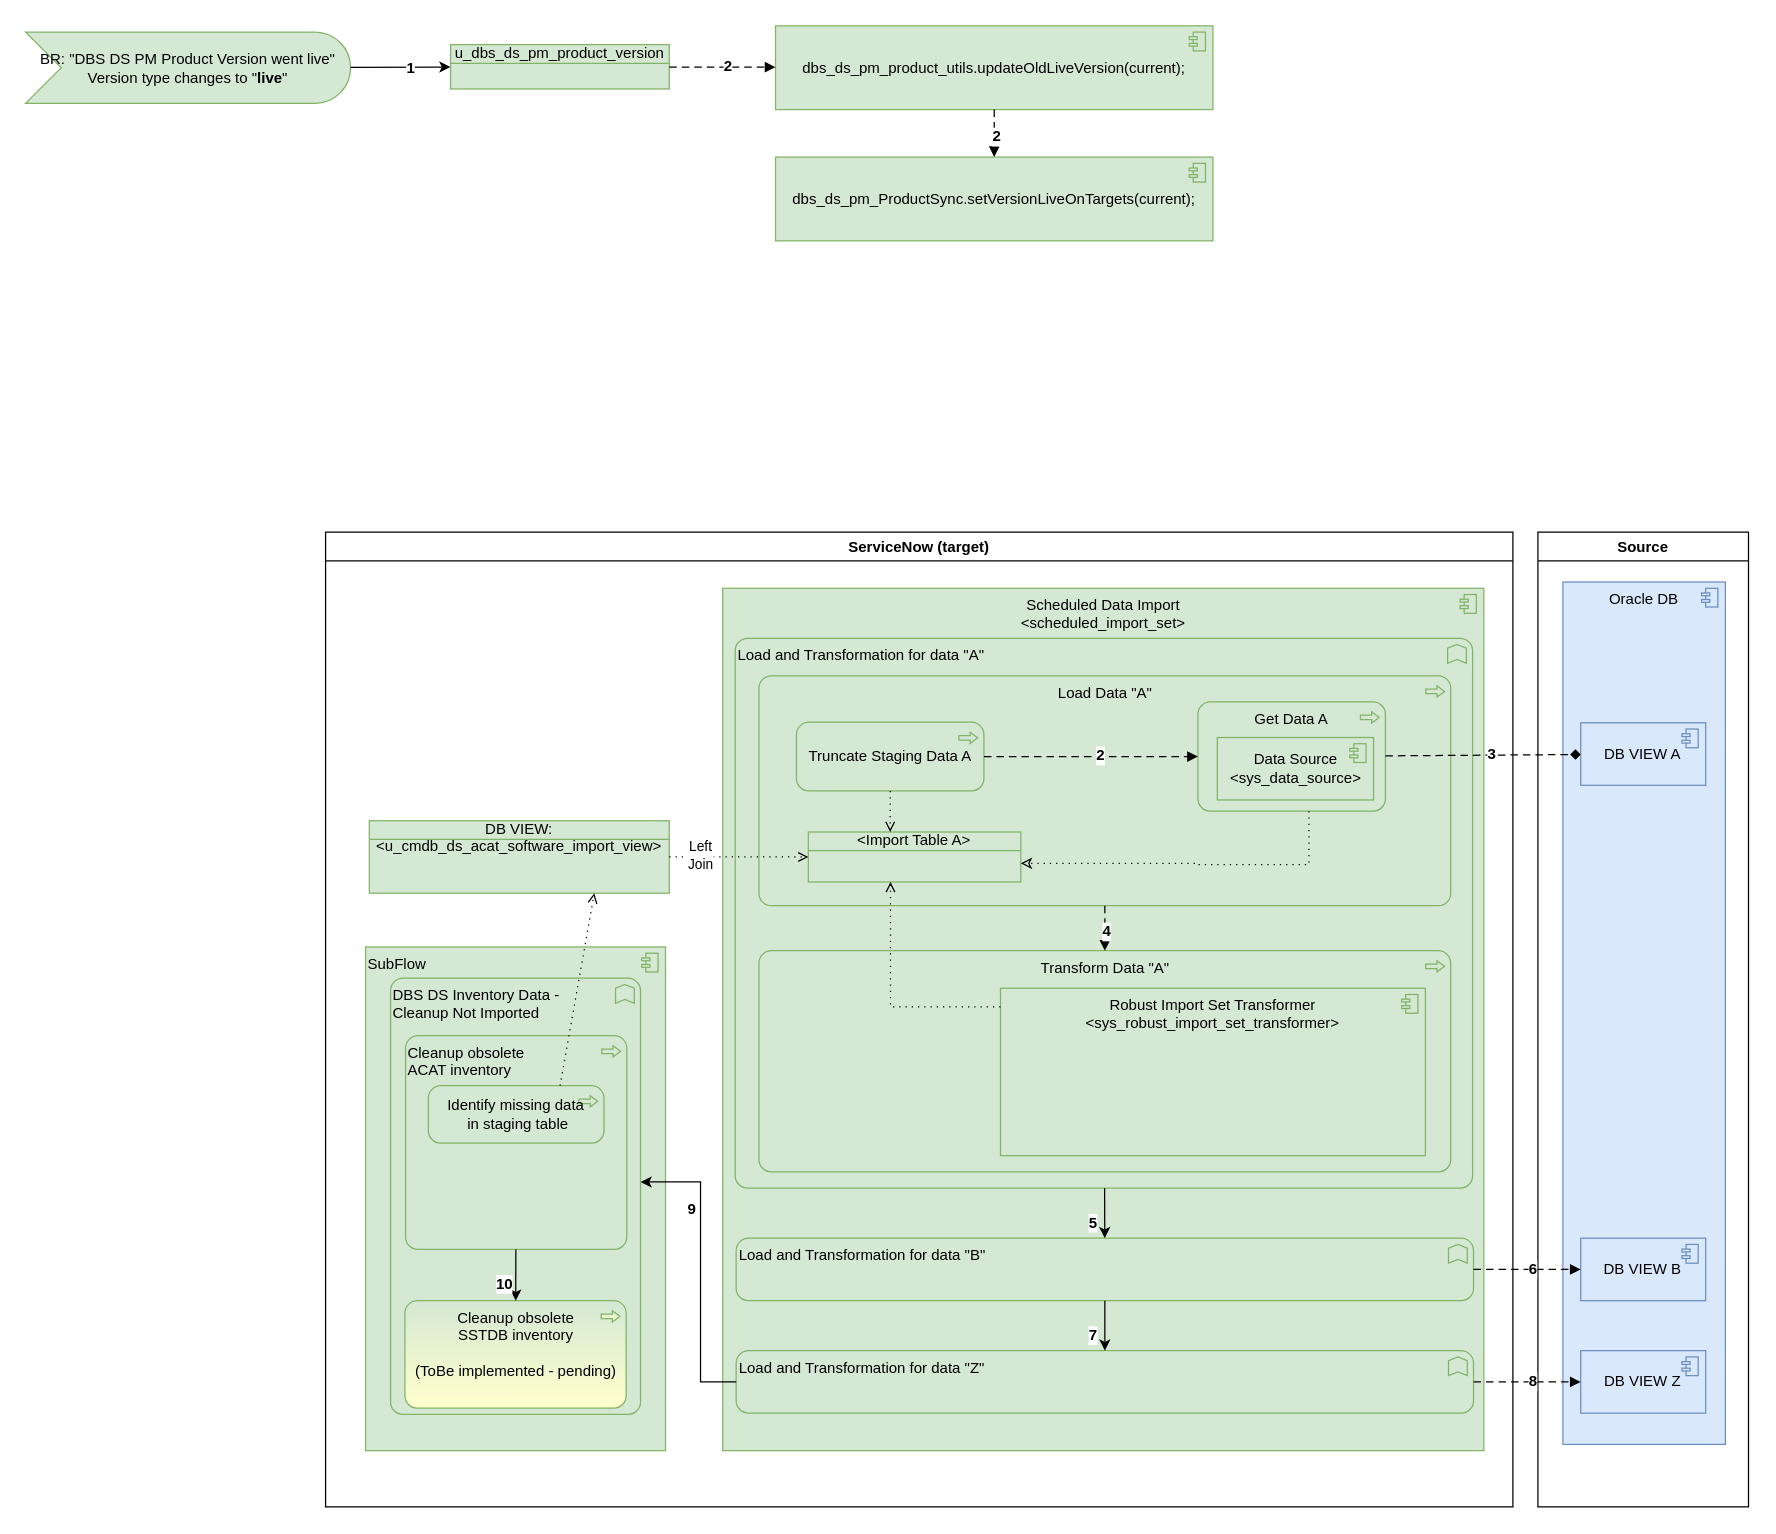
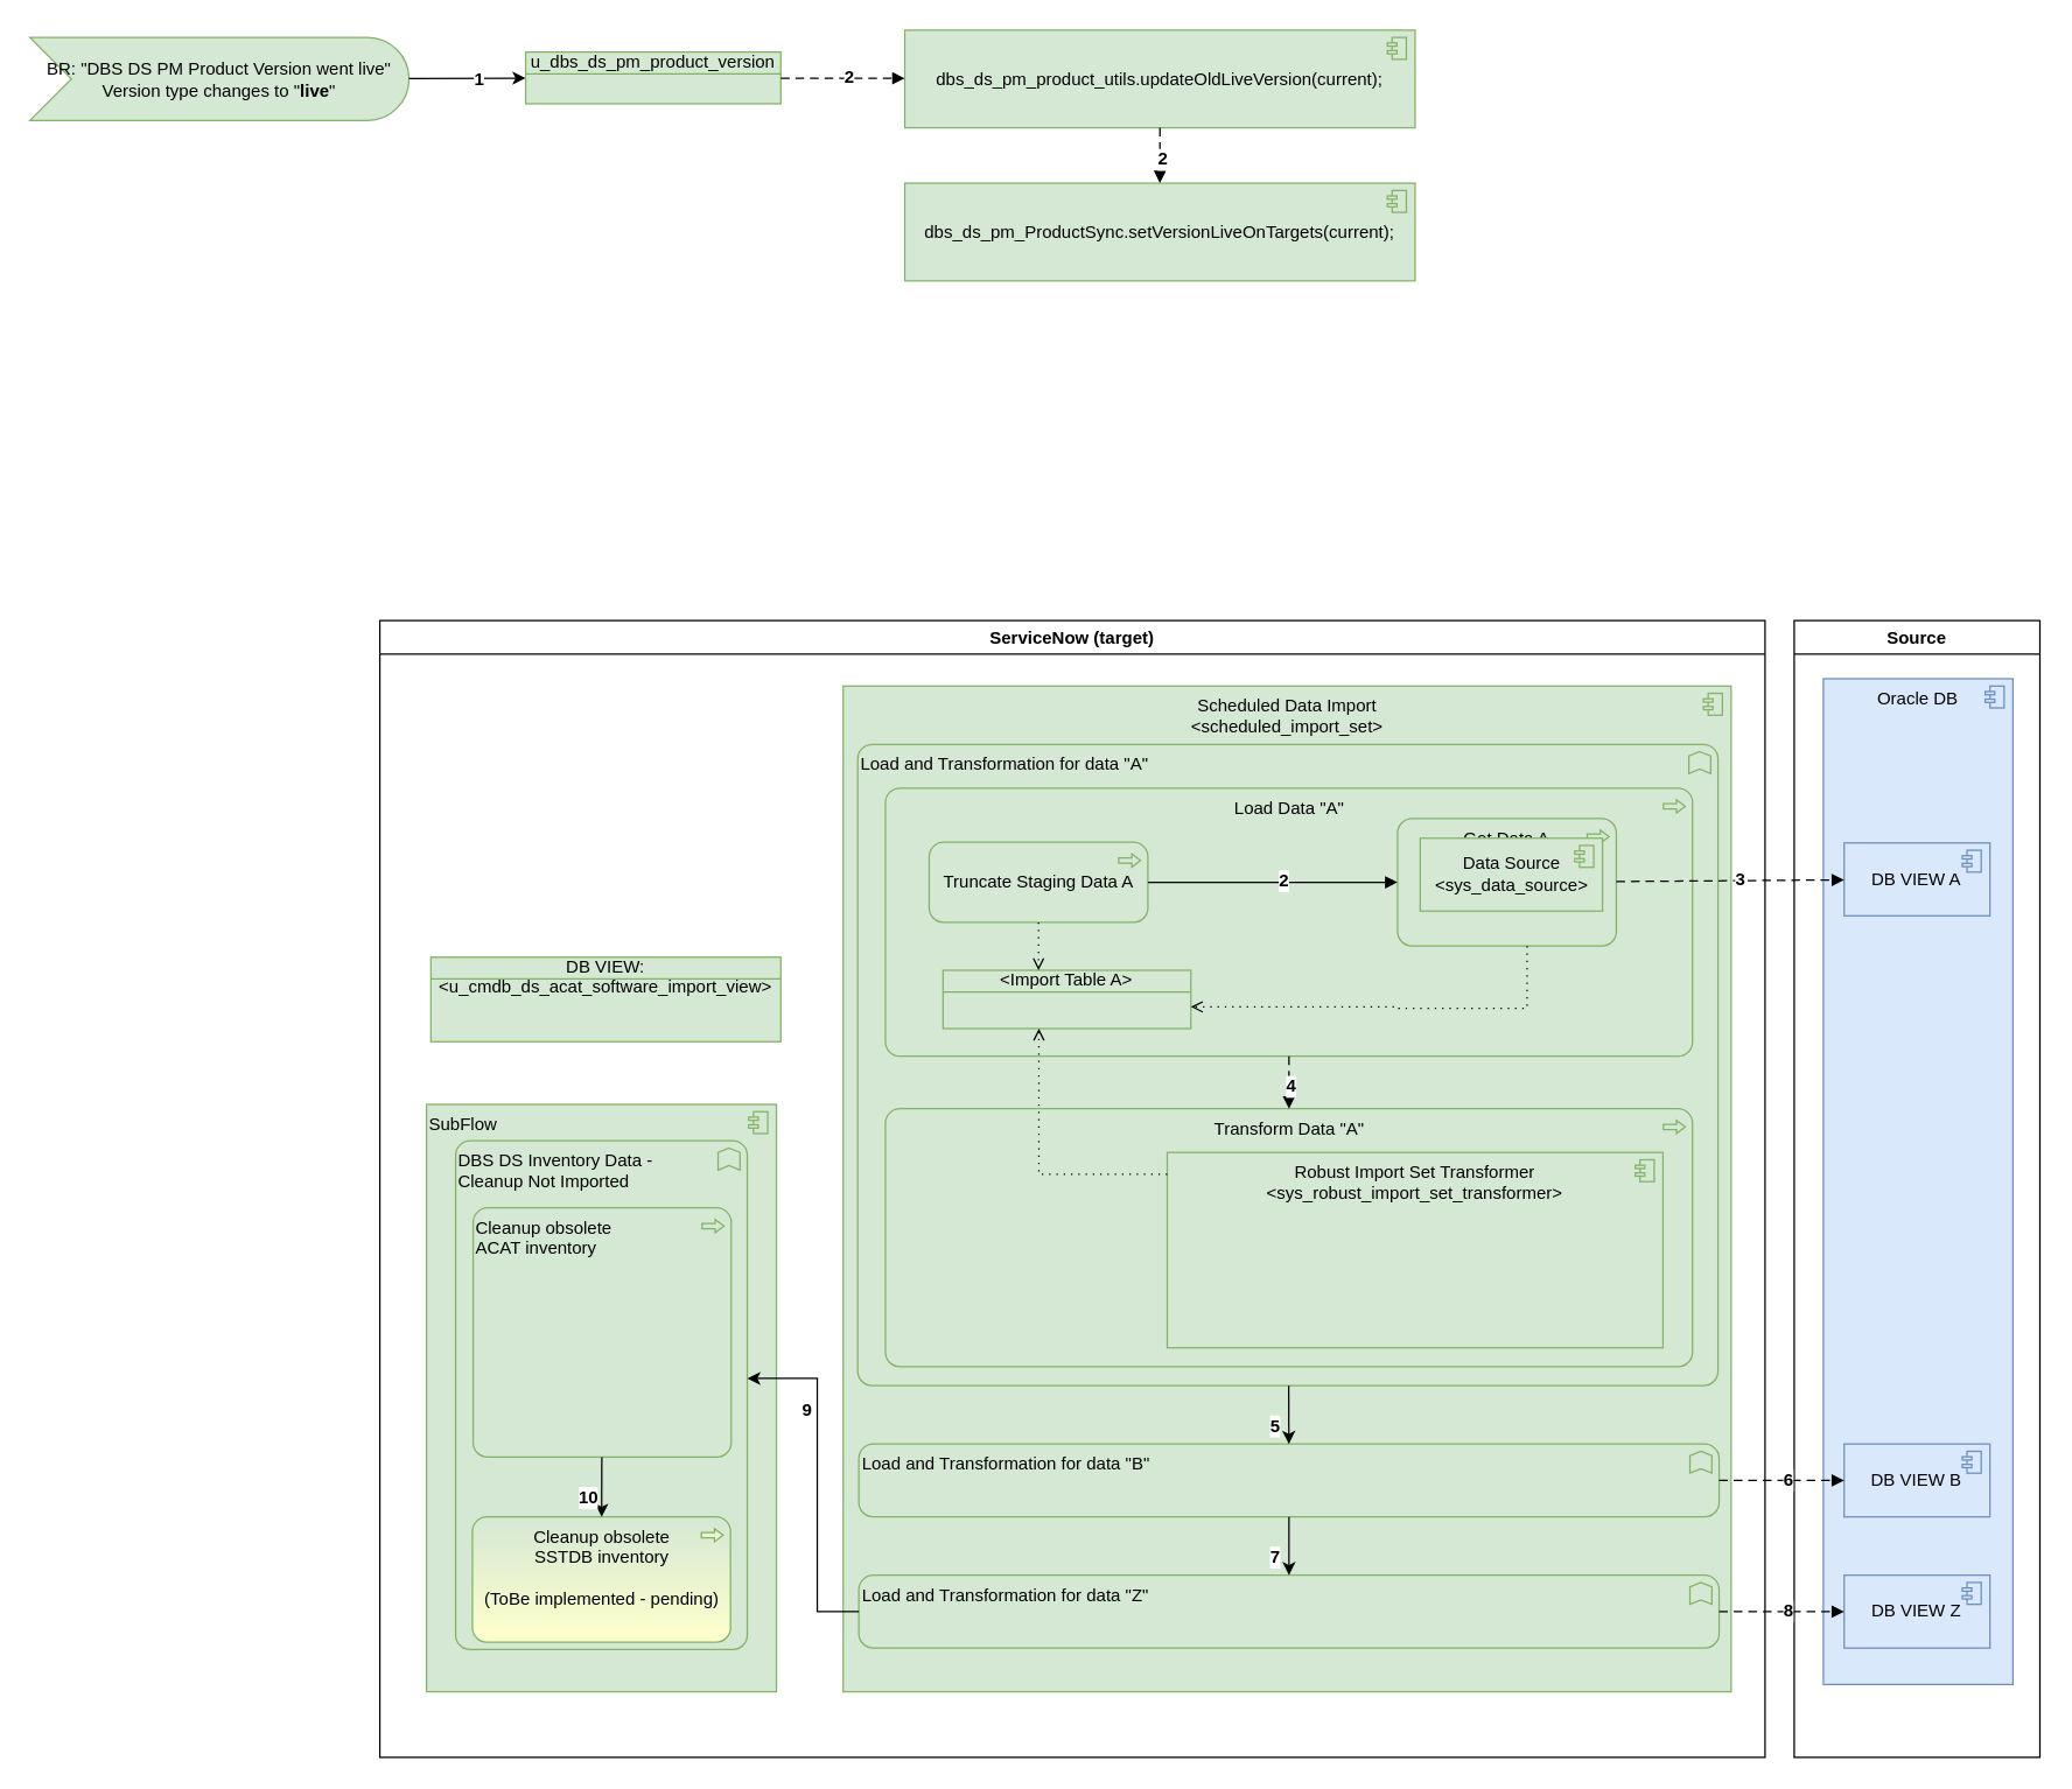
- <mxCell id="38" value="" style="html=1;endArrow=diamond;dashed=1;elbow=vertical;endFill=1;dashPattern=6 4;rounded=0;fontSize=12;" edge="1" parent="1" source="7" target="35"><mxGeometry width="160" relative="1" as="geometry"><mxPoint x="1161.25" y="1135" as="sourcePoint" /><mxPoint x="1231.25" y="1065" as="targetPoint" /></mxGeometry></mxCell>
+ <mxCell id="38" value="" style="html=1;endArrow=block;dashed=1;elbow=vertical;endFill=1;dashPattern=6 4;rounded=0;fontSize=12;" edge="1" parent="1" source="7" target="35"><mxGeometry width="160" relative="1" as="geometry"><mxPoint x="1161.25" y="1135" as="sourcePoint" /><mxPoint x="1231.25" y="1065" as="targetPoint" /></mxGeometry></mxCell>
- <mxCell id="9" value="" style="html=1;endArrow=block;dashed=1;elbow=vertical;endFill=1;dashPattern=6 4;rounded=0;fontSize=12;" edge="1" parent="2" source="6" target="7"><mxGeometry width="160" relative="1" as="geometry"><mxPoint x="306.75" y="433.13" as="sourcePoint" /><mxPoint x="616.75" y="472.686" as="targetPoint" /></mxGeometry></mxCell>
+ <mxCell id="9" value="" style="html=1;endArrow=block;dashed=0;elbow=vertical;endFill=1;dashPattern=6 4;rounded=0;fontSize=12;" edge="1" parent="2" source="6" target="7"><mxGeometry width="160" relative="1" as="geometry"><mxPoint x="306.75" y="433.13" as="sourcePoint" /><mxPoint x="616.75" y="472.686" as="targetPoint" /></mxGeometry></mxCell>
- <mxCell id="8" value="Data Source &lt;br&gt;&amp;lt;sys_data_source&amp;gt;" style="html=1;outlineConnect=0;whiteSpace=wrap;fillColor=#d5e8d4;shape=mxgraph.archimate3.application;appType=comp;archiType=square;strokeColor=#82b366;verticalAlign=middle;" vertex="1" parent="2"><mxGeometry x="713.5" y="164.38" width="125" height="50" as="geometry" /></mxCell>
+ <mxCell id="8" value="Data Source &lt;br&gt;&amp;lt;sys_data_source&amp;gt;" style="html=1;outlineConnect=0;whiteSpace=wrap;fillColor=#d5e8d4;shape=mxgraph.archimate3.application;appType=comp;archiType=square;strokeColor=#82b366;verticalAlign=middle;" vertex="1" parent="2"><mxGeometry x="713.5" y="149.38" width="125" height="50" as="geometry" /></mxCell>
- <mxCell id="25" value="" style="html=1;endArrow=open;elbow=vertical;endFill=0;dashed=1;dashPattern=1 4;rounded=0;fillColor=#00b9f2;" edge="1" parent="2" source="24" target="15"><mxGeometry width="160" relative="1" as="geometry"><mxPoint x="123.842" y="200" as="sourcePoint" /><mxPoint x="177.126" y="247" as="targetPoint" /></mxGeometry></mxCell>
- <mxCell id="26" value="Left&lt;br&gt;Join" style="edgeLabel;html=1;align=center;verticalAlign=middle;resizable=0;points=[];" vertex="1" connectable="0" parent="25"><mxGeometry x="-0.083" y="2" relative="1" as="geometry"><mxPoint x="-27" as="offset" /></mxGeometry></mxCell>
- <mxCell id="17" value="" style="edgeStyle=orthogonalEdgeStyle;html=1;endArrow=classic;elbow=vertical;endFill=0;dashed=1;dashPattern=1 4;rounded=0;fillColor=#00b9f2;" edge="1" parent="2" source="7" target="15"><mxGeometry width="160" relative="1" as="geometry"><mxPoint x="504.75" y="1091.13" as="sourcePoint" /><mxPoint x="304.75" y="1050.13" as="targetPoint" /><Array as="points"><mxPoint x="786.75" y="266.13" /><mxPoint x="698.75" y="266.13" /><mxPoint x="698.75" y="265.13" /></Array></mxGeometry></mxCell>
+ <mxCell id="17" value="" style="edgeStyle=orthogonalEdgeStyle;html=1;endArrow=open;elbow=vertical;endFill=0;dashed=1;dashPattern=1 4;rounded=0;fillColor=#00b9f2;" edge="1" parent="2" source="7" target="15"><mxGeometry width="160" relative="1" as="geometry"><mxPoint x="504.75" y="1091.13" as="sourcePoint" /><mxPoint x="304.75" y="1050.13" as="targetPoint" /><Array as="points"><mxPoint x="786.75" y="266.13" /><mxPoint x="698.75" y="266.13" /><mxPoint x="698.75" y="265.13" /></Array></mxGeometry></mxCell>
- <mxCell id="29" value="" style="html=1;endArrow=open;elbow=vertical;endFill=0;dashed=1;dashPattern=1 4;rounded=0;fillColor=#00b9f2;exitX=0.75;exitY=0;exitDx=0;exitDy=0;exitPerimeter=0;entryX=0.75;entryY=1;entryDx=0;entryDy=0;entryPerimeter=0;" edge="1" parent="2" source="28" target="24"><mxGeometry width="160" relative="1" as="geometry"><mxPoint x="222.374" y="960" as="sourcePoint" /><mxPoint x="158" y="289" as="targetPoint" /></mxGeometry></mxCell>
- <mxCell id="28" value="Identify missing data&lt;br&gt;&amp;nbsp;in staging table" style="html=1;outlineConnect=0;whiteSpace=wrap;fillColor=#d5e8d4;shape=mxgraph.archimate3.application;appType=proc;archiType=rounded;strokeColor=#82b366;" vertex="1" parent="2"><mxGeometry x="82.25" y="443" width="140.5" height="46" as="geometry" /></mxCell>
